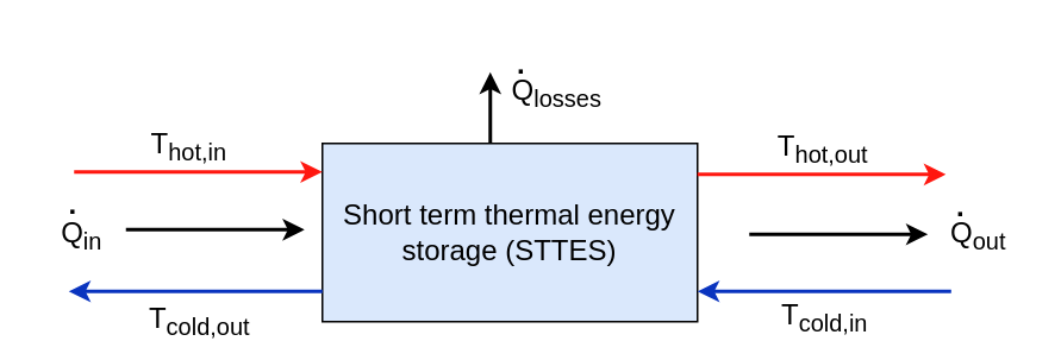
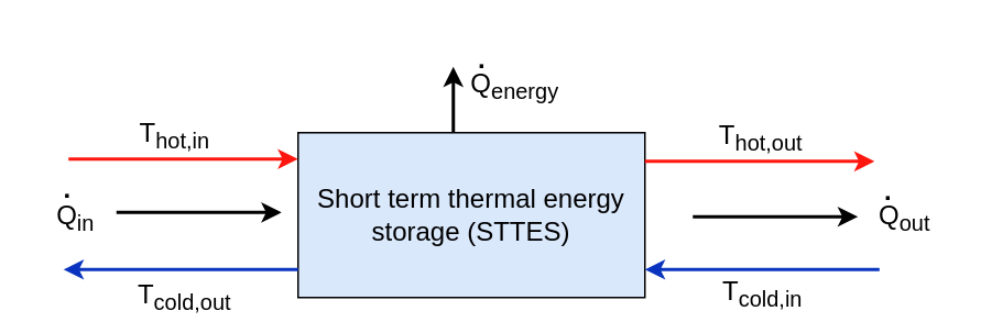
- <mxCell id="17" value="Q&lt;sub&gt;losses&lt;/sub&gt;" style="text;html=1;align=center;verticalAlign=middle;resizable=0;points=[];autosize=1;strokeColor=none;fillColor=none;fontSize=16;" parent="1" vertex="1"><mxGeometry x="276" y="32" width="70" height="40" as="geometry" /></mxCell>
+ <mxCell id="17" value="Q&lt;sub&gt;energy&lt;/sub&gt;" style="text;html=1;align=center;verticalAlign=middle;resizable=0;points=[];autosize=1;strokeColor=none;fillColor=none;fontSize=16;" parent="1" vertex="1"><mxGeometry x="276" y="32" width="70" height="40" as="geometry" /></mxCell>
